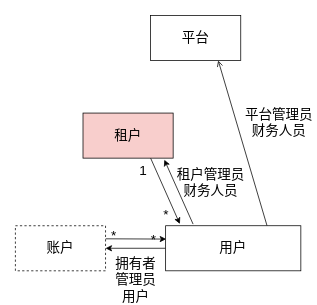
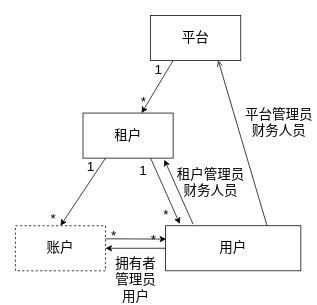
+ <mxCell id="2" value="" style="edgeStyle=none;exitX=0.25;exitY=1;exitDx=0;exitDy=0;fontSize=18;labelBackgroundColor=none;spacing=0;" parent="1" source="5" target="12" edge="1"><mxGeometry relative="1" as="geometry" /></mxCell>
+ <mxCell id="3" value="1" style="edgeLabel;align=center;verticalAlign=middle;resizable=0;points=[];fontSize=18;labelBackgroundColor=none;spacing=0;" parent="2" vertex="1" connectable="0"><mxGeometry x="-0.631" relative="1" as="geometry"><mxPoint x="-12" y="-3" as="offset" /></mxGeometry></mxCell>
+ <mxCell id="4" value="*" style="edgeLabel;align=center;verticalAlign=middle;resizable=0;points=[];fontSize=18;labelBackgroundColor=none;spacing=0;" parent="2" vertex="1" connectable="0"><mxGeometry x="0.511" y="-1" relative="1" as="geometry"><mxPoint x="-7" as="offset" /></mxGeometry></mxCell>
- <mxCell id="12" value="租户" style="rounded=0;whiteSpace=wrap;fontSize=18;labelBackgroundColor=none;spacing=0;fillColor=#f8cecc;" parent="1" vertex="1"><mxGeometry x="110" y="150" width="120" height="60" as="geometry" /></mxCell>
+ <mxCell id="12" value="租户" style="rounded=0;whiteSpace=wrap;fontSize=18;labelBackgroundColor=none;spacing=0;" parent="1" vertex="1"><mxGeometry x="110" y="150" width="120" height="60" as="geometry" /></mxCell>
+ <mxCell id="6" value="" style="edgeStyle=none;exitX=0.25;exitY=1;exitDx=0;exitDy=0;entryX=0.5;entryY=0;entryDx=0;entryDy=0;fontSize=18;labelBackgroundColor=none;spacing=0;" parent="1" source="12" target="16" edge="1"><mxGeometry relative="1" as="geometry" /></mxCell>
+ <mxCell id="7" value="1" style="edgeLabel;align=center;verticalAlign=middle;resizable=0;points=[];fontSize=18;labelBackgroundColor=none;spacing=0;" parent="6" vertex="1" connectable="0"><mxGeometry x="-0.735" y="-4" relative="1" as="geometry"><mxPoint x="-9" as="offset" /></mxGeometry></mxCell>
+ <mxCell id="8" value="*" style="edgeLabel;align=center;verticalAlign=middle;resizable=0;points=[];fontSize=18;labelBackgroundColor=none;spacing=0;" parent="6" vertex="1" connectable="0"><mxGeometry x="0.721" y="2" relative="1" as="geometry"><mxPoint x="-20" as="offset" /></mxGeometry></mxCell>
